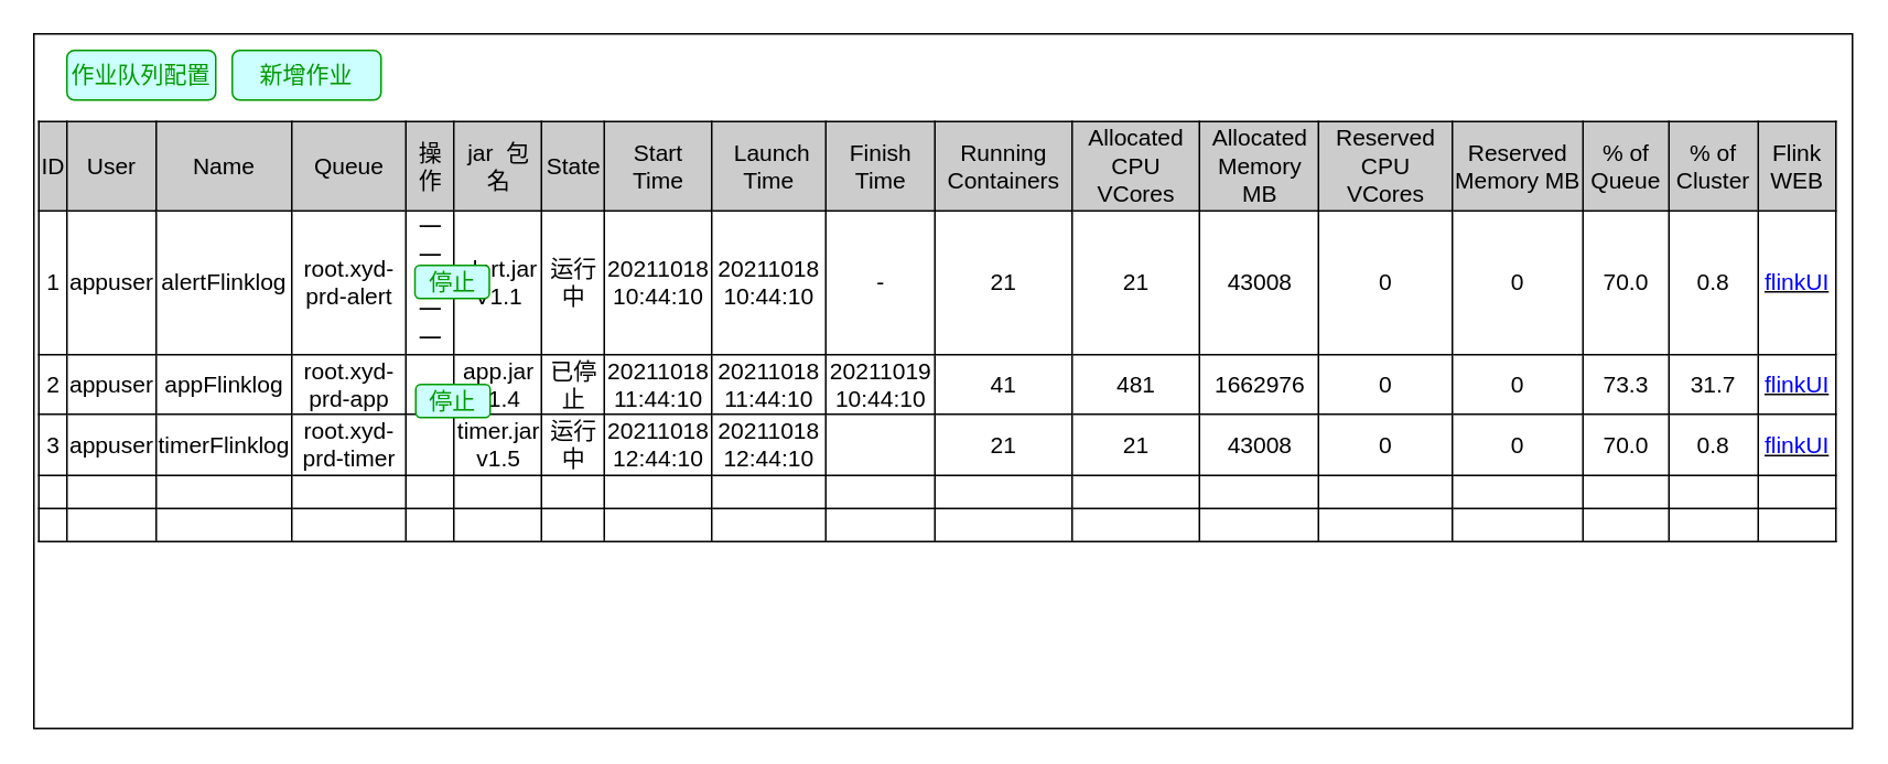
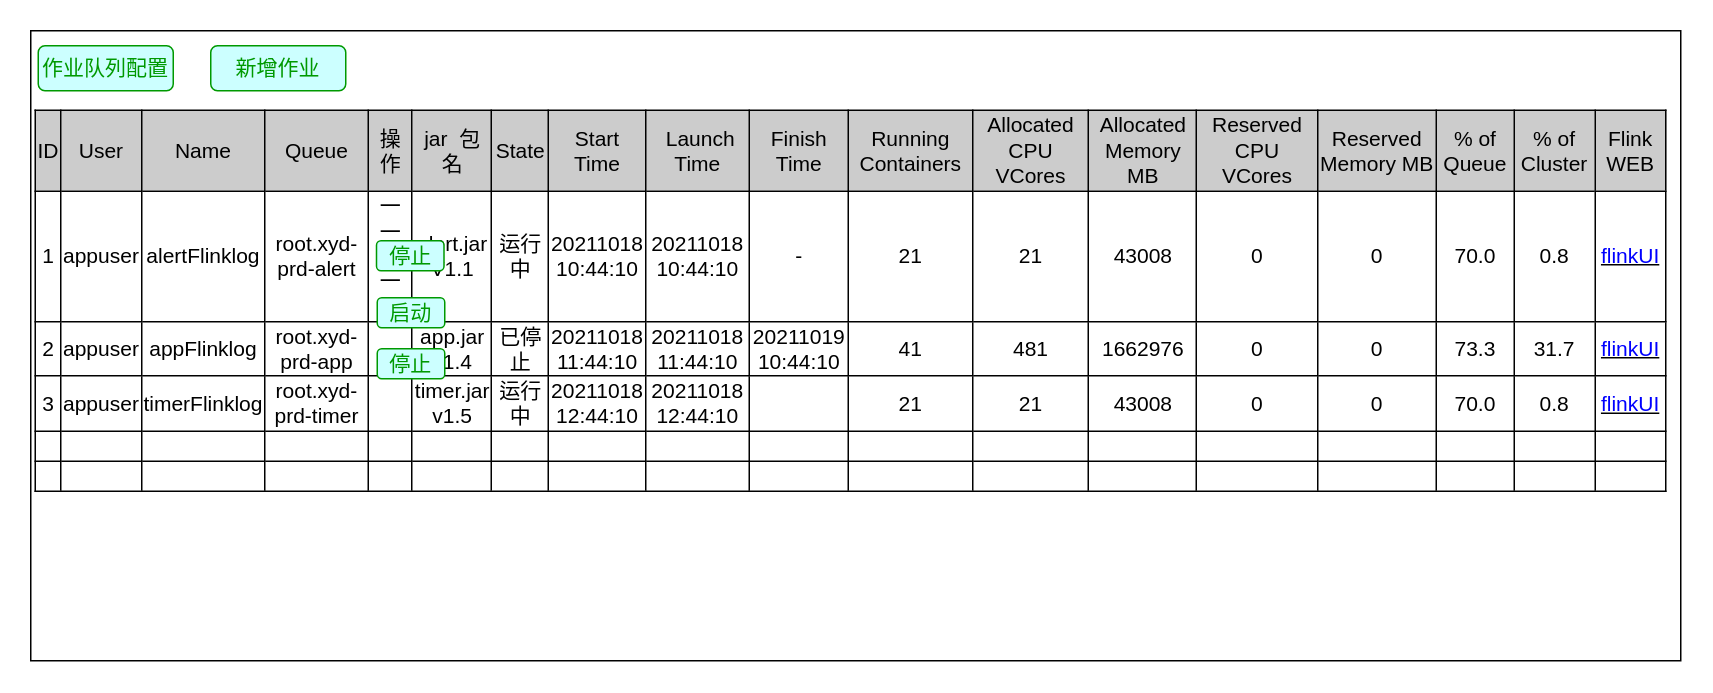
- <mxCell id="3" value="&lt;font color=&quot;#009900&quot;&gt;&lt;span&gt;作业队列配置&lt;/span&gt;&lt;/font&gt;" style="rounded=1;whiteSpace=wrap;html=1;fontSize=14;fontColor=#000000;strokeColor=#009900;fillColor=#CCFFFF;strokeWidth=1;" parent="1" vertex="1"><mxGeometry x="40" y="30" width="90" height="30" as="geometry" /></mxCell>
+ <mxCell id="3" value="&lt;font color=&quot;#009900&quot;&gt;&lt;span&gt;作业队列配置&lt;/span&gt;&lt;/font&gt;" style="rounded=1;whiteSpace=wrap;html=1;fontSize=14;fontColor=#000000;strokeColor=#009900;fillColor=#CCFFFF;strokeWidth=1;" parent="1" vertex="1"><mxGeometry x="25" y="30" width="90" height="30" as="geometry" /></mxCell>
+ <mxCell id="6" value="&lt;font color=&quot;#009900&quot;&gt;&lt;span&gt;启动&lt;/span&gt;&lt;/font&gt;" style="rounded=1;whiteSpace=wrap;html=1;fontSize=14;fontColor=#000000;strokeColor=#009900;fillColor=#CCFFFF;strokeWidth=1;" parent="1" vertex="1"><mxGeometry x="251" y="198" width="45" height="20" as="geometry" /></mxCell>
